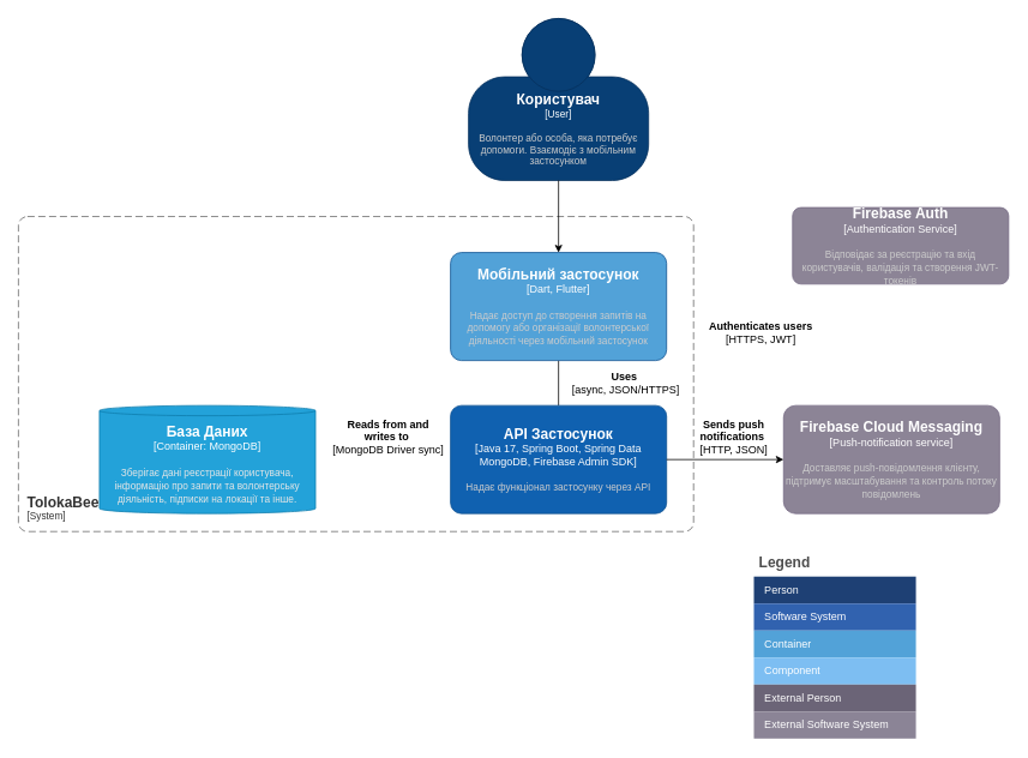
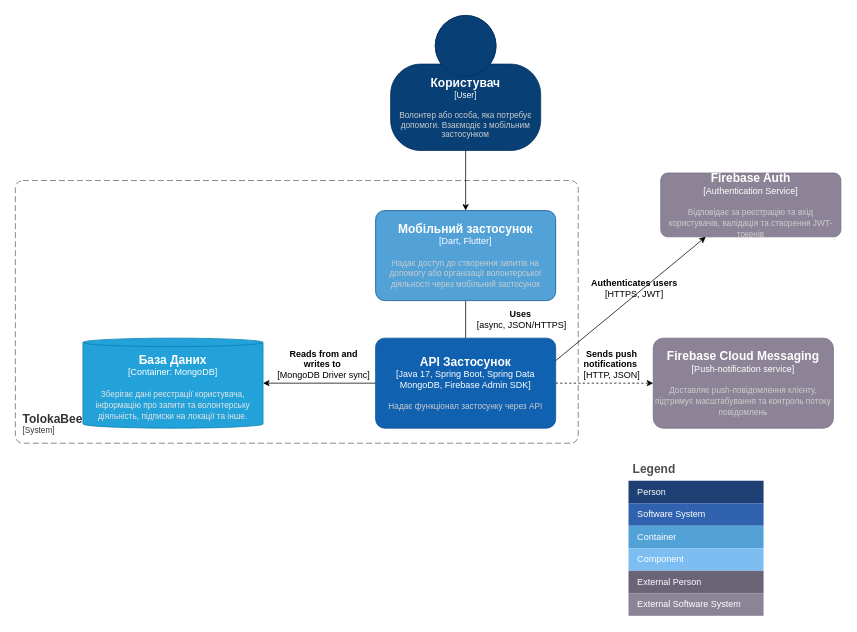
- <mxCell id="16" value="&lt;b&gt;Authenticates users &lt;/b&gt;[HTTPS, JWT]" style="text;html=1;align=center;verticalAlign=middle;whiteSpace=wrap;rounded=0;" vertex="1" parent="1"><mxGeometry x="780" y="354" width="130" height="30" as="geometry" /></mxCell>
+ <mxCell id="16" value="&lt;b&gt;Authenticates users &lt;/b&gt;[HTTPS, JWT]" style="text;html=1;align=center;verticalAlign=middle;whiteSpace=wrap;rounded=0;" vertex="1" parent="1"><mxGeometry x="780" y="369" width="130" height="30" as="geometry" /></mxCell>
+ <mxCell id="14" style="rounded=0;orthogonalLoop=1;jettySize=auto;html=1;exitX=1;exitY=0.25;exitDx=0;exitDy=0;exitPerimeter=0;entryX=0.25;entryY=1;entryDx=0;entryDy=0;entryPerimeter=0;" edge="1" parent="1" source="7" target="12"><mxGeometry relative="1" as="geometry" /></mxCell>
+ <mxCell id="10" style="edgeStyle=orthogonalEdgeStyle;rounded=0;orthogonalLoop=1;jettySize=auto;html=1;entryX=1;entryY=0.5;entryDx=0;entryDy=0;entryPerimeter=0;" edge="1" parent="1" source="7" target="9"><mxGeometry relative="1" as="geometry" /></mxCell>
- <mxCell id="15" style="edgeStyle=orthogonalEdgeStyle;rounded=0;orthogonalLoop=1;jettySize=auto;html=1;exitX=1;exitY=0.5;exitDx=0;exitDy=0;exitPerimeter=0;entryX=0;entryY=0.5;entryDx=0;entryDy=0;entryPerimeter=0;" edge="1" parent="1" source="7" target="13"><mxGeometry relative="1" as="geometry" /></mxCell>
+ <mxCell id="15" style="edgeStyle=orthogonalEdgeStyle;rounded=0;orthogonalLoop=1;jettySize=auto;html=1;exitX=1;exitY=0.5;exitDx=0;exitDy=0;exitPerimeter=0;entryX=0;entryY=0.5;entryDx=0;entryDy=0;entryPerimeter=0;dashed=1;" edge="1" parent="1" source="7" target="13"><mxGeometry relative="1" as="geometry" /></mxCell>
